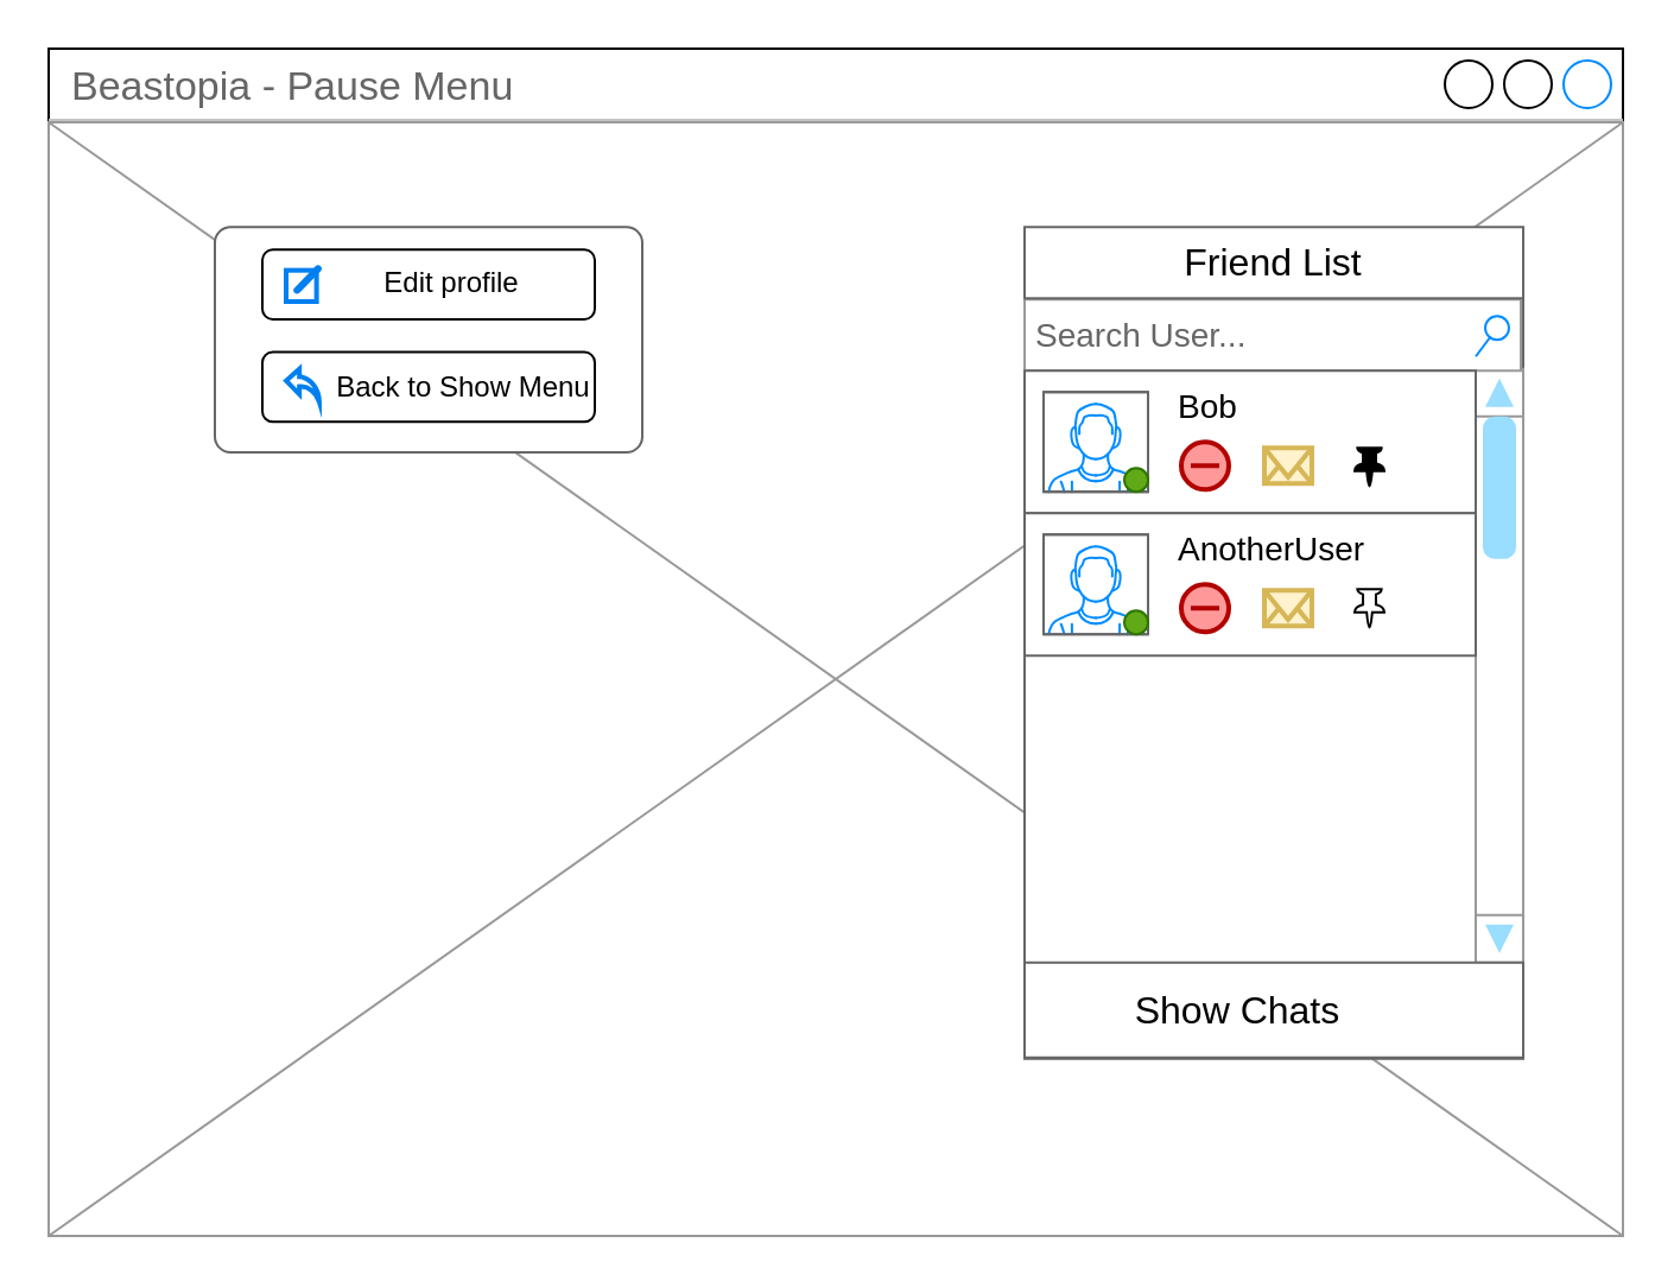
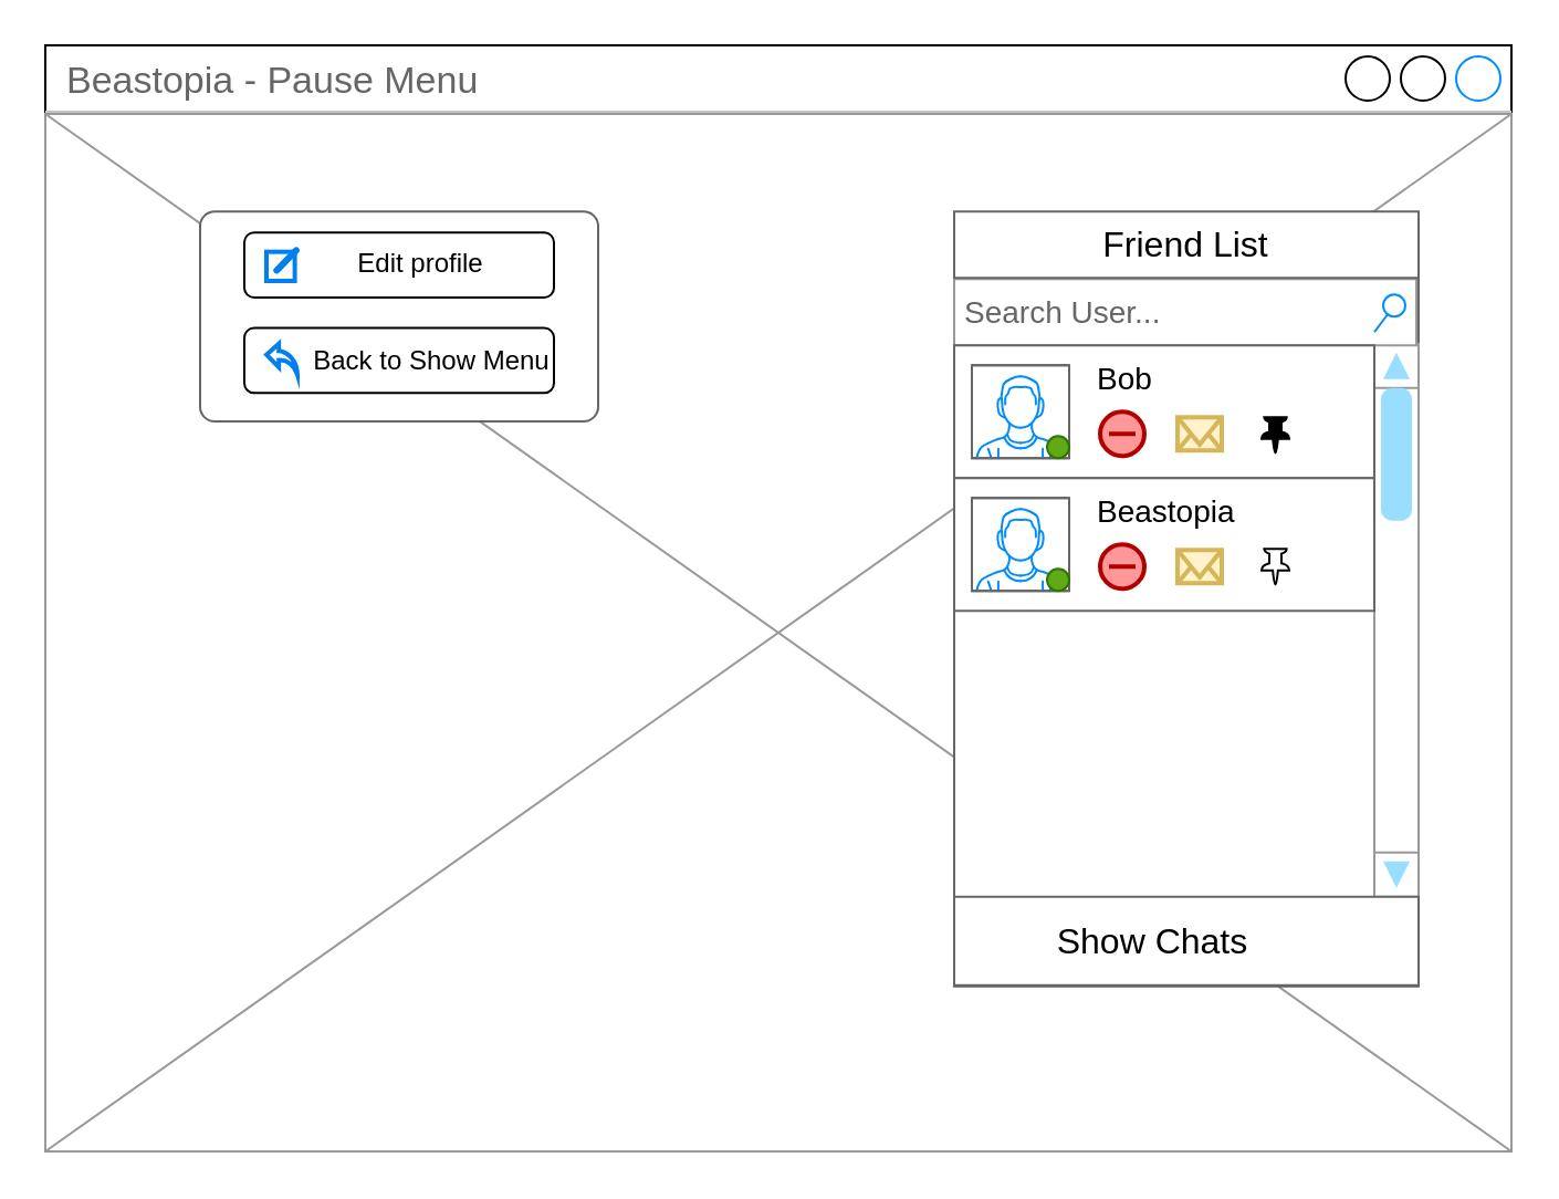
- <mxCell id="19" value="&lt;p style=&quot;line-height: 120%;&quot;&gt;&lt;span style=&quot;font-size: 14px;&quot;&gt;AnotherUser&lt;/span&gt;&lt;/p&gt;" style="text;html=1;strokeColor=none;fillColor=none;align=left;verticalAlign=middle;whiteSpace=wrap;rounded=0;" parent="1" vertex="1"><mxGeometry x="494" y="224.63" width="98" height="12.5" as="geometry" /></mxCell>
+ <mxCell id="19" value="&lt;p style=&quot;line-height: 120%;&quot;&gt;&lt;span style=&quot;font-size: 14px;&quot;&gt;Beastopia&lt;/span&gt;&lt;/p&gt;" style="text;html=1;strokeColor=none;fillColor=none;align=left;verticalAlign=middle;whiteSpace=wrap;rounded=0;" parent="1" vertex="1"><mxGeometry x="494" y="224.63" width="98" height="12.5" as="geometry" /></mxCell>
